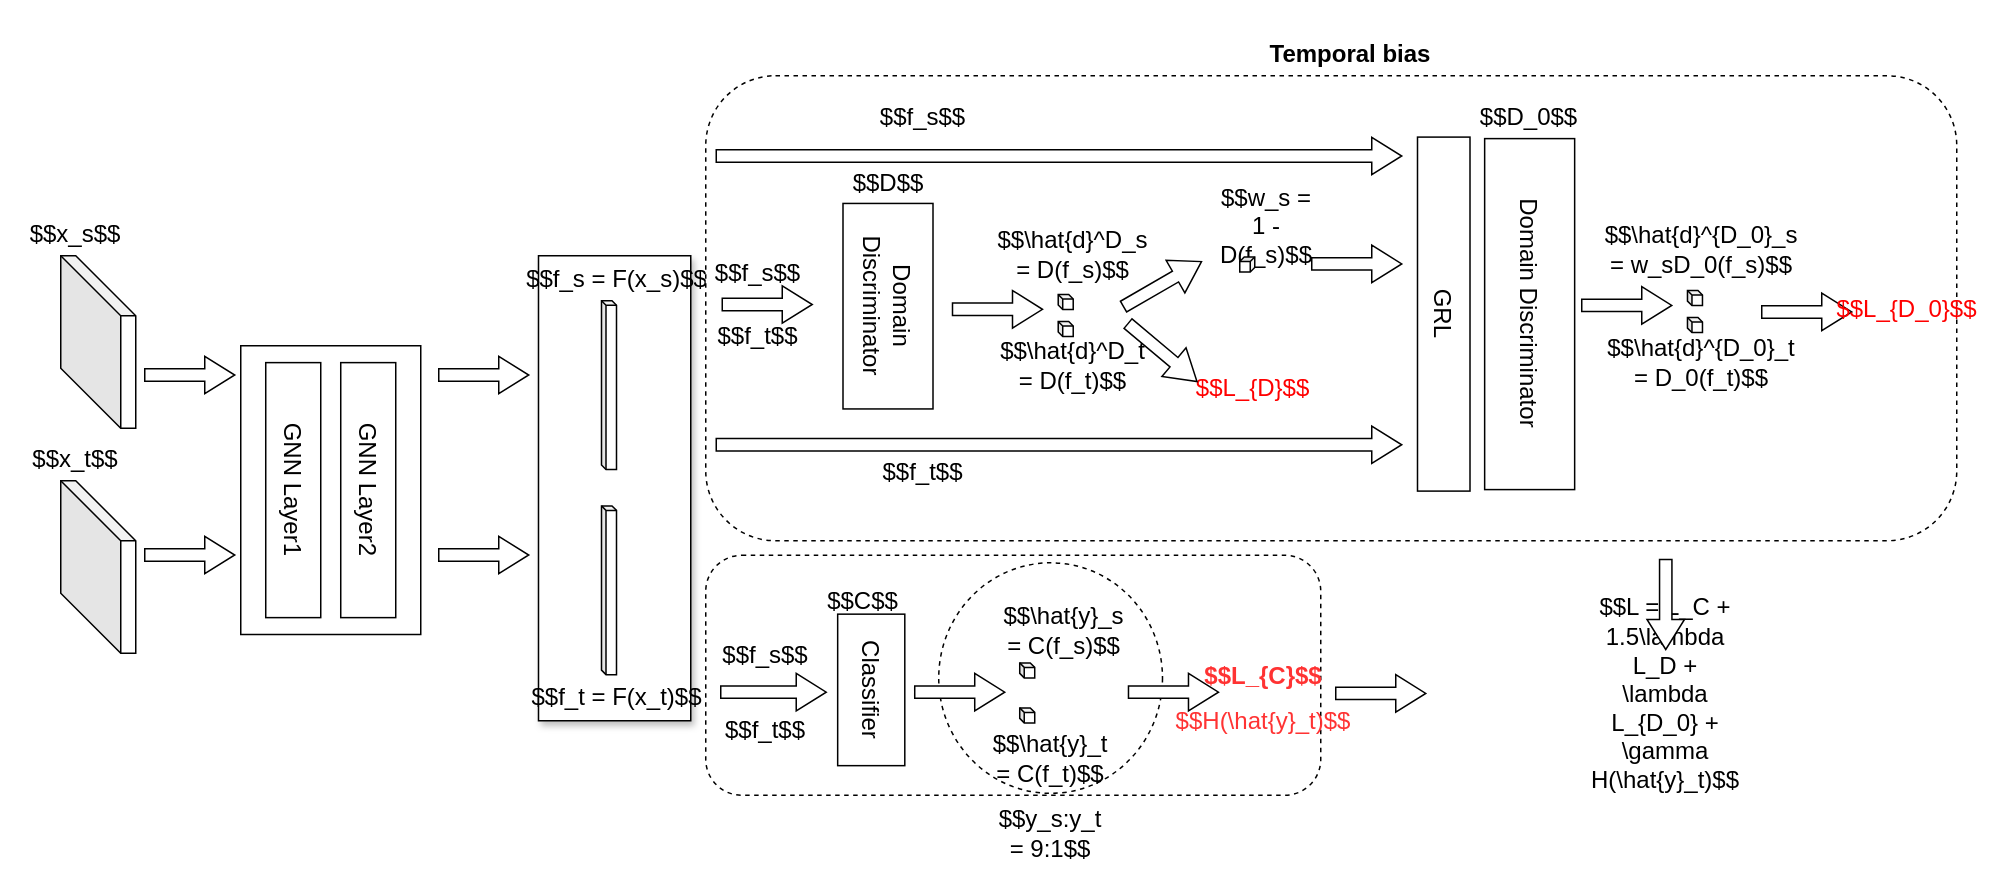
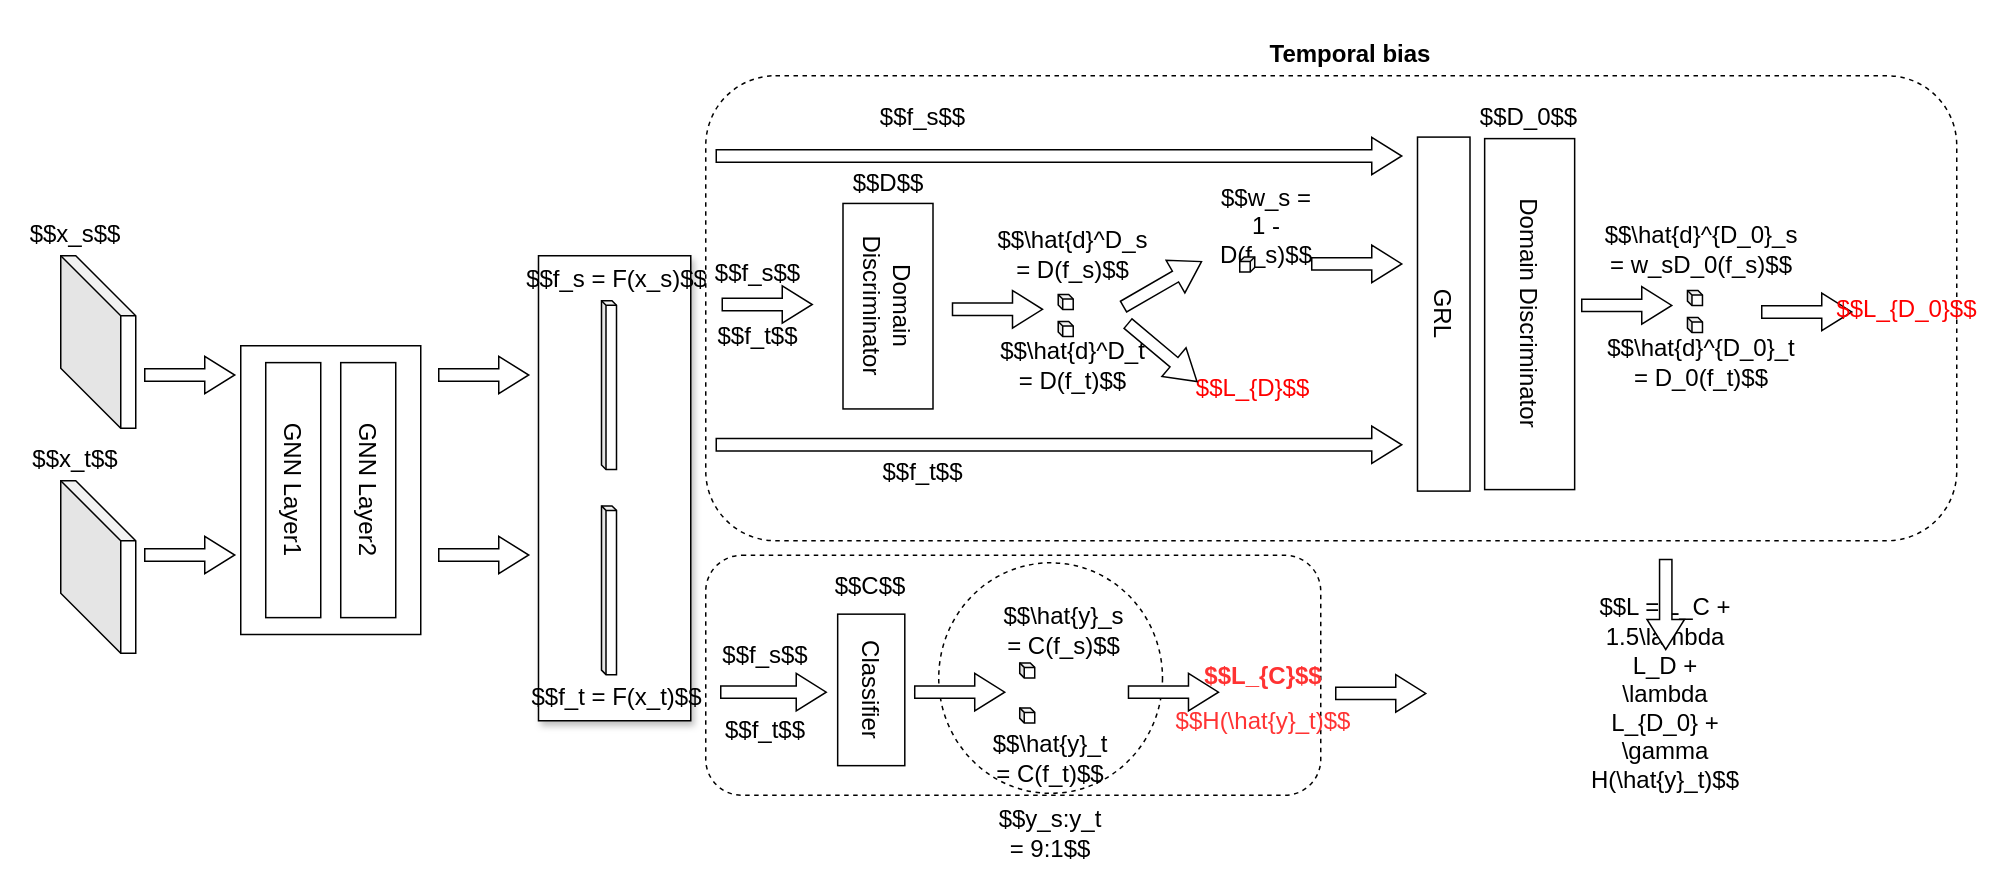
- <mxCell id="62" value="$$C$$" style="text;html=1;strokeColor=none;fillColor=none;align=center;verticalAlign=middle;whiteSpace=wrap;rounded=0;shadow=0;fontSize=16;" parent="1" vertex="1"><mxGeometry x="545.32" y="384.68" width="60" height="30" as="geometry" /></mxCell>
+ <mxCell id="62" value="$$C$$" style="text;html=1;strokeColor=none;fillColor=none;align=center;verticalAlign=middle;whiteSpace=wrap;rounded=0;shadow=0;fontSize=16;" parent="1" vertex="1"><mxGeometry x="550.32" y="374.68" width="60" height="30" as="geometry" /></mxCell>
